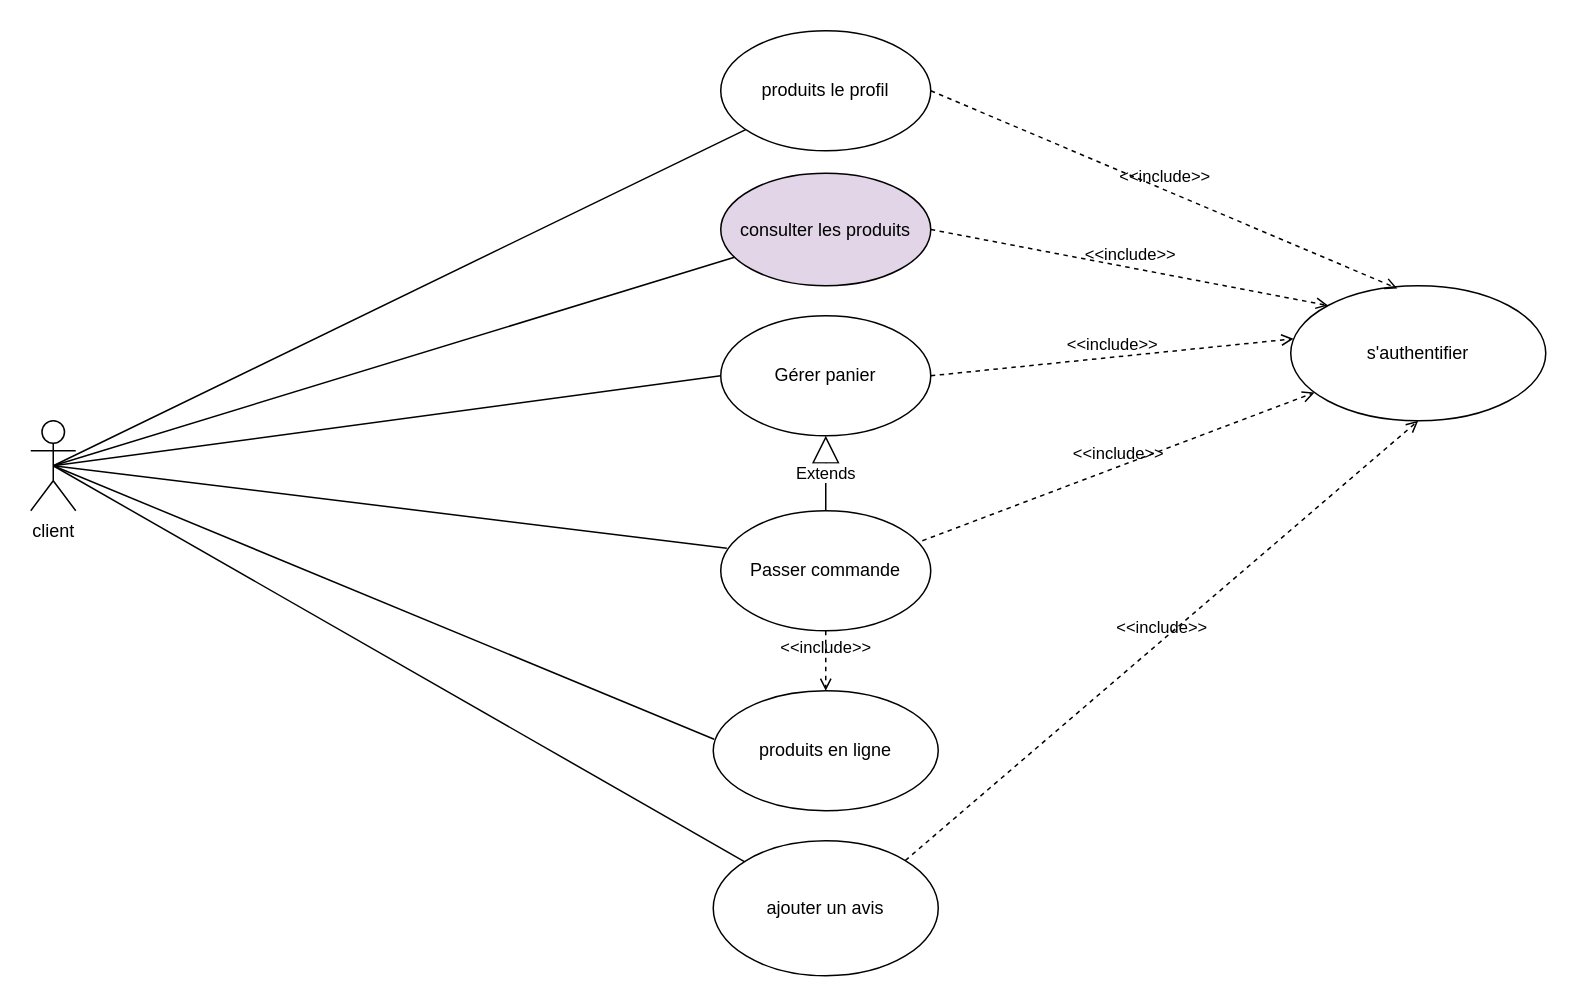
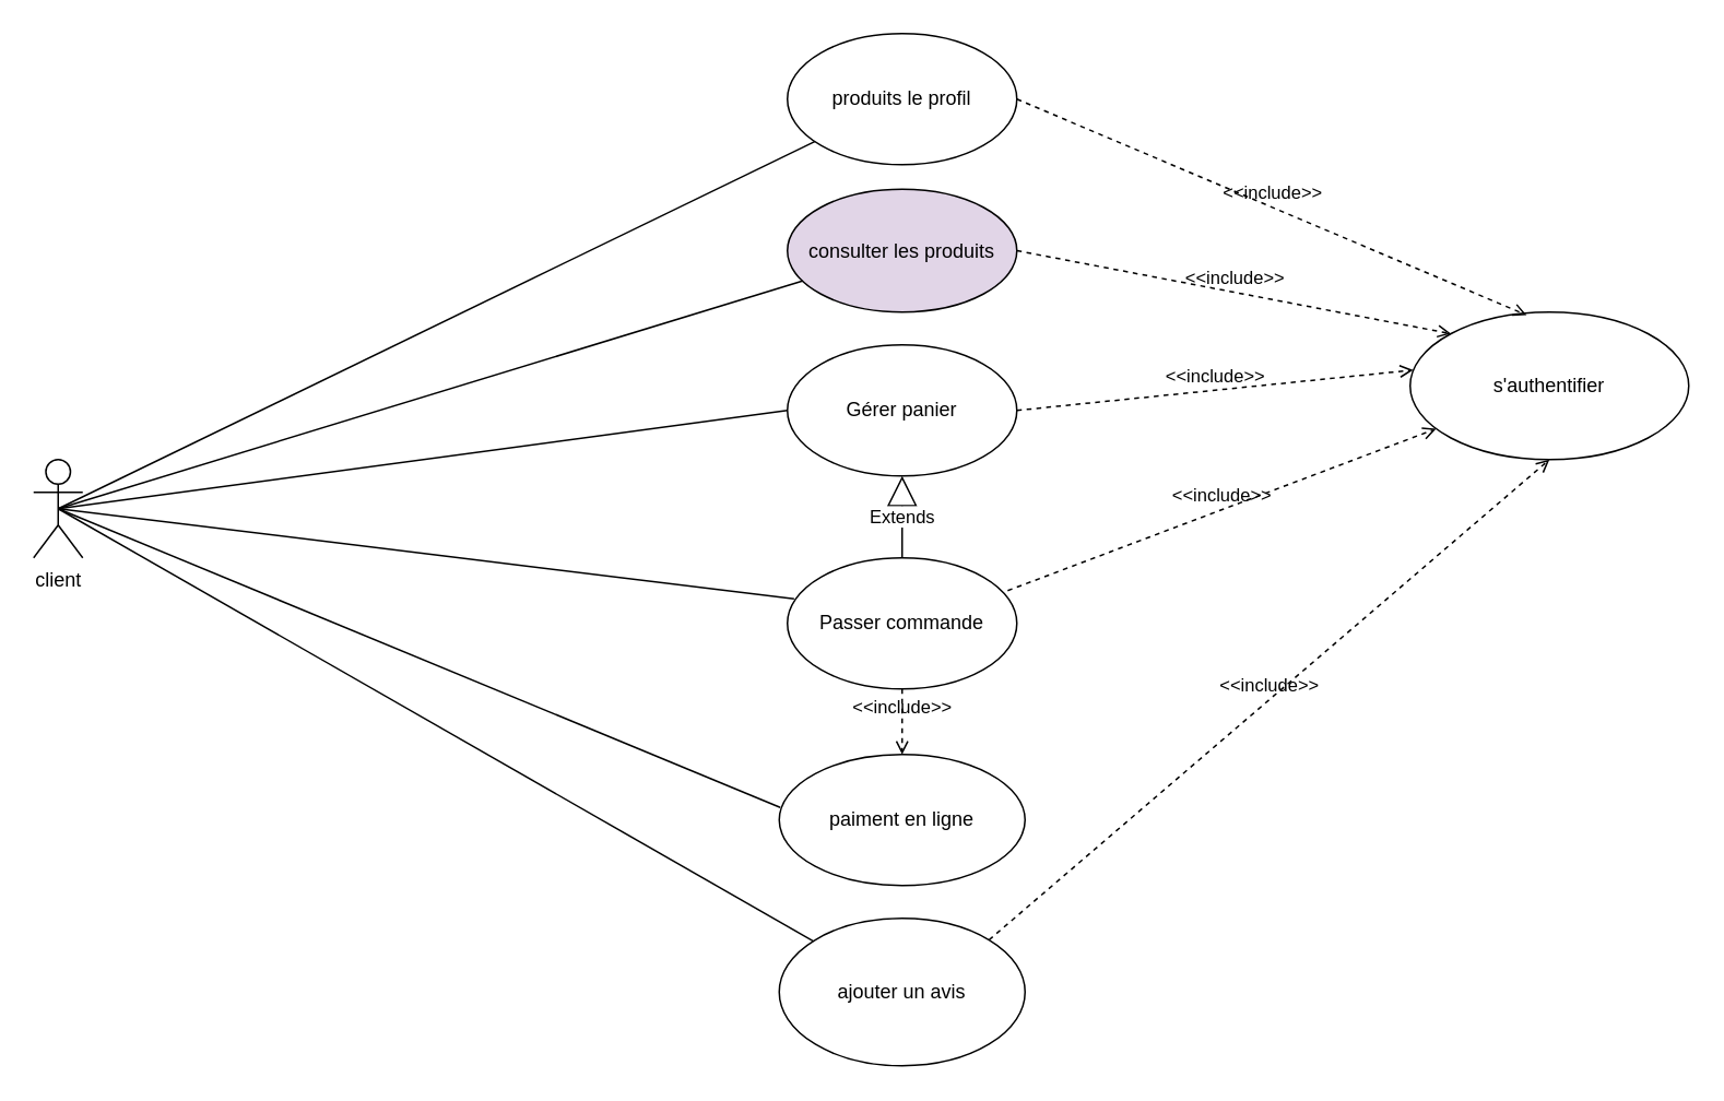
- <mxCell id="12" value="produits en ligne" style="ellipse;whiteSpace=wrap;html=1;" parent="1" vertex="1"><mxGeometry x="475" y="460" width="150" height="80" as="geometry" /></mxCell>
+ <mxCell id="12" value="paiment en ligne" style="ellipse;whiteSpace=wrap;html=1;" parent="1" vertex="1"><mxGeometry x="475" y="460" width="150" height="80" as="geometry" /></mxCell>
